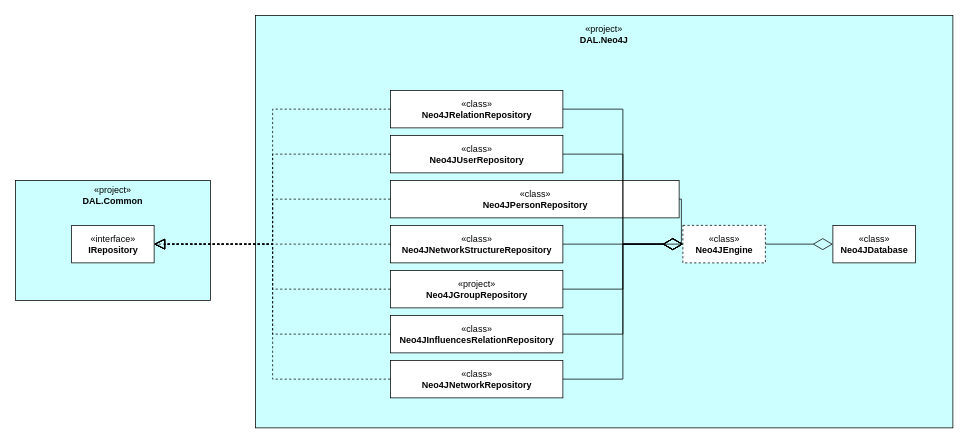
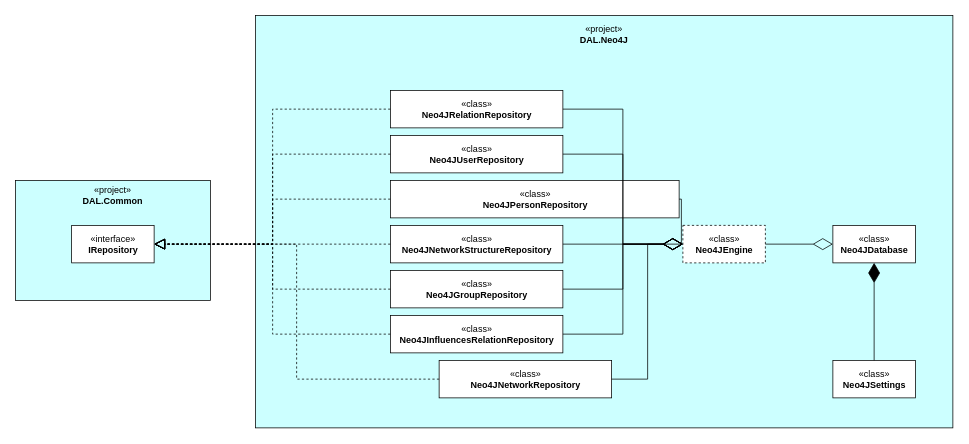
- <mxCell id="29" value="" style="endArrow=none;dashed=1;endFill=0;endSize=12;html=1;rounded=0;edgeStyle=elbowEdgeStyle;" edge="1" parent="1" source="13" target="7"><mxGeometry width="160" relative="1" as="geometry"><mxPoint x="1055.034" y="500" as="sourcePoint" /><mxPoint x="795" y="185" as="targetPoint" /></mxGeometry></mxCell>
+ <mxCell id="29" value="" style="endArrow=block;dashed=1;endFill=0;endSize=12;html=1;rounded=0;edgeStyle=elbowEdgeStyle;" edge="1" parent="1" source="13" target="7"><mxGeometry width="160" relative="1" as="geometry"><mxPoint x="1055.034" y="500" as="sourcePoint" /><mxPoint x="795" y="185" as="targetPoint" /></mxGeometry></mxCell>
- <mxCell id="10" value="«project»&lt;br&gt;&lt;b&gt;Neo4JGroupRepository&lt;/b&gt;" style="html=1;" vertex="1" parent="1"><mxGeometry x="520" y="360" width="230" height="50" as="geometry" /></mxCell>
+ <mxCell id="10" value="«class»&lt;br&gt;&lt;b&gt;Neo4JGroupRepository&lt;/b&gt;" style="html=1;" vertex="1" parent="1"><mxGeometry x="520" y="360" width="230" height="50" as="geometry" /></mxCell>
+ <mxCell id="18" value="" style="endArrow=diamondThin;endFill=1;endSize=24;html=1;rounded=0;edgeStyle=orthogonalEdgeStyle;" edge="1" parent="1" source="17" target="3"><mxGeometry width="160" relative="1" as="geometry"><mxPoint x="580" y="470" as="sourcePoint" /><mxPoint x="740" y="470" as="targetPoint" /></mxGeometry></mxCell>
- <mxCell id="12" value="«class»&lt;br&gt;&lt;b&gt;Neo4JNetworkRepository&lt;/b&gt;" style="html=1;" vertex="1" parent="1"><mxGeometry x="520" y="480" width="230" height="50" as="geometry" /></mxCell>
+ <mxCell id="12" value="«class»&lt;br&gt;&lt;b&gt;Neo4JNetworkRepository&lt;/b&gt;" style="html=1;" vertex="1" parent="1"><mxGeometry x="585" y="480" width="230" height="50" as="geometry" /></mxCell>
+ <mxCell id="17" value="«class»&lt;br&gt;&lt;b&gt;Neo4JSettings&lt;/b&gt;" style="html=1;" vertex="1" parent="1"><mxGeometry x="1110" y="480" width="110" height="50" as="geometry" /></mxCell>
